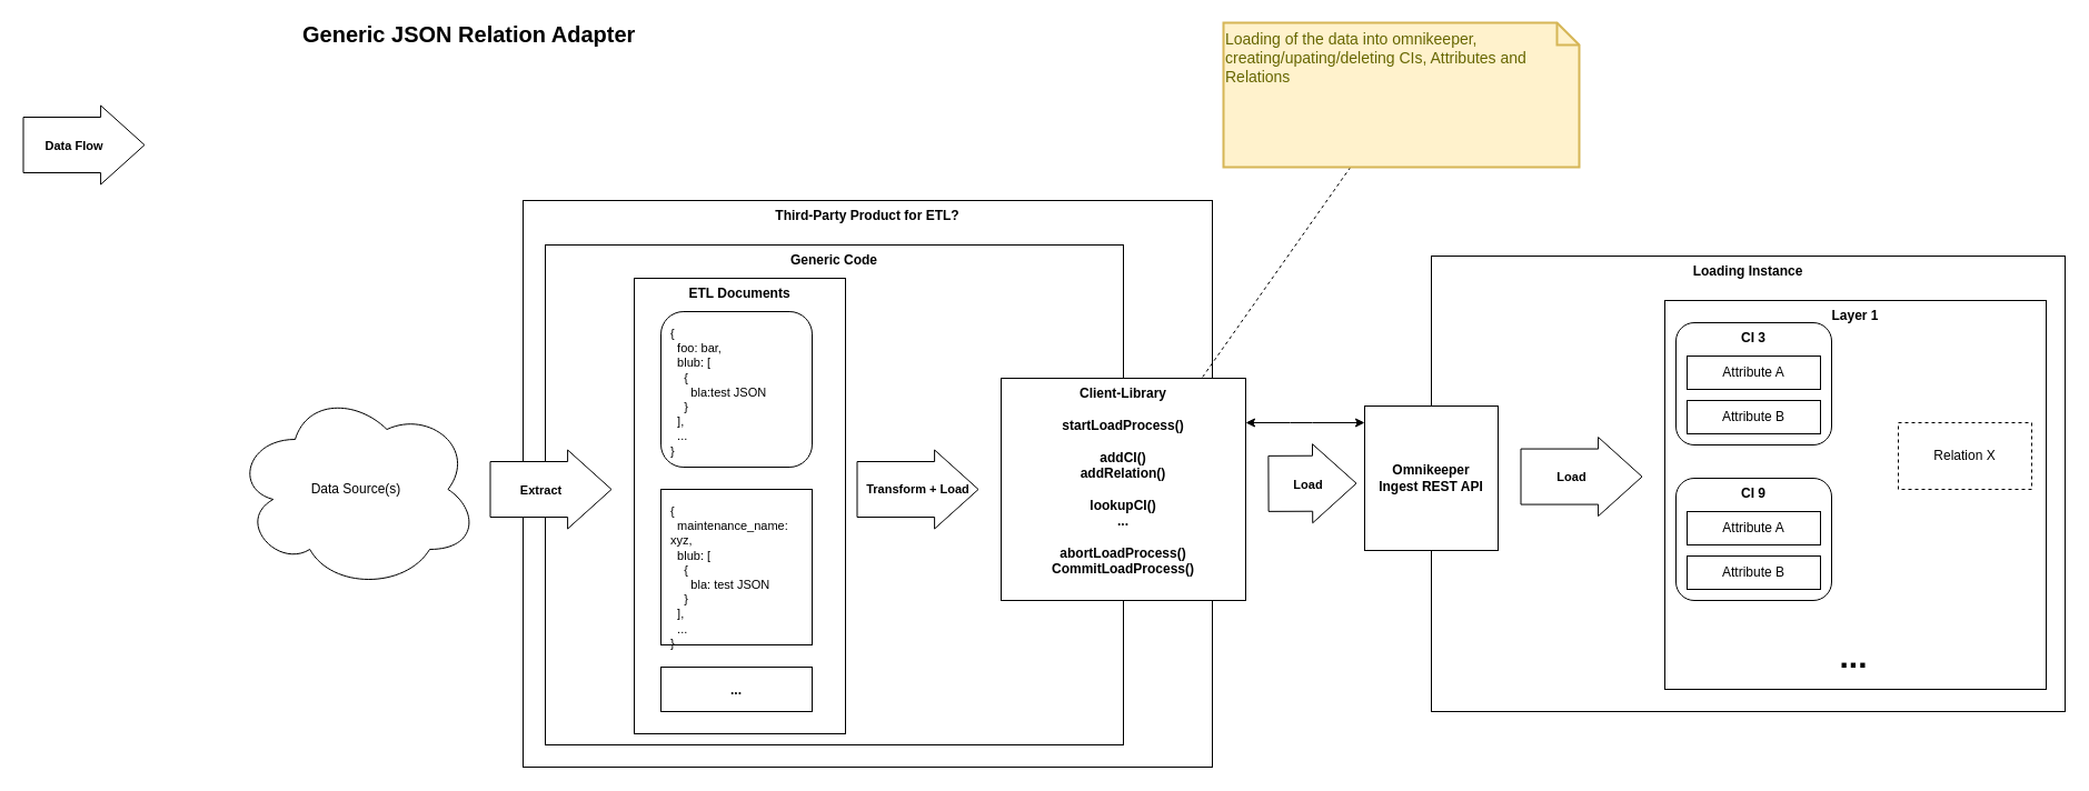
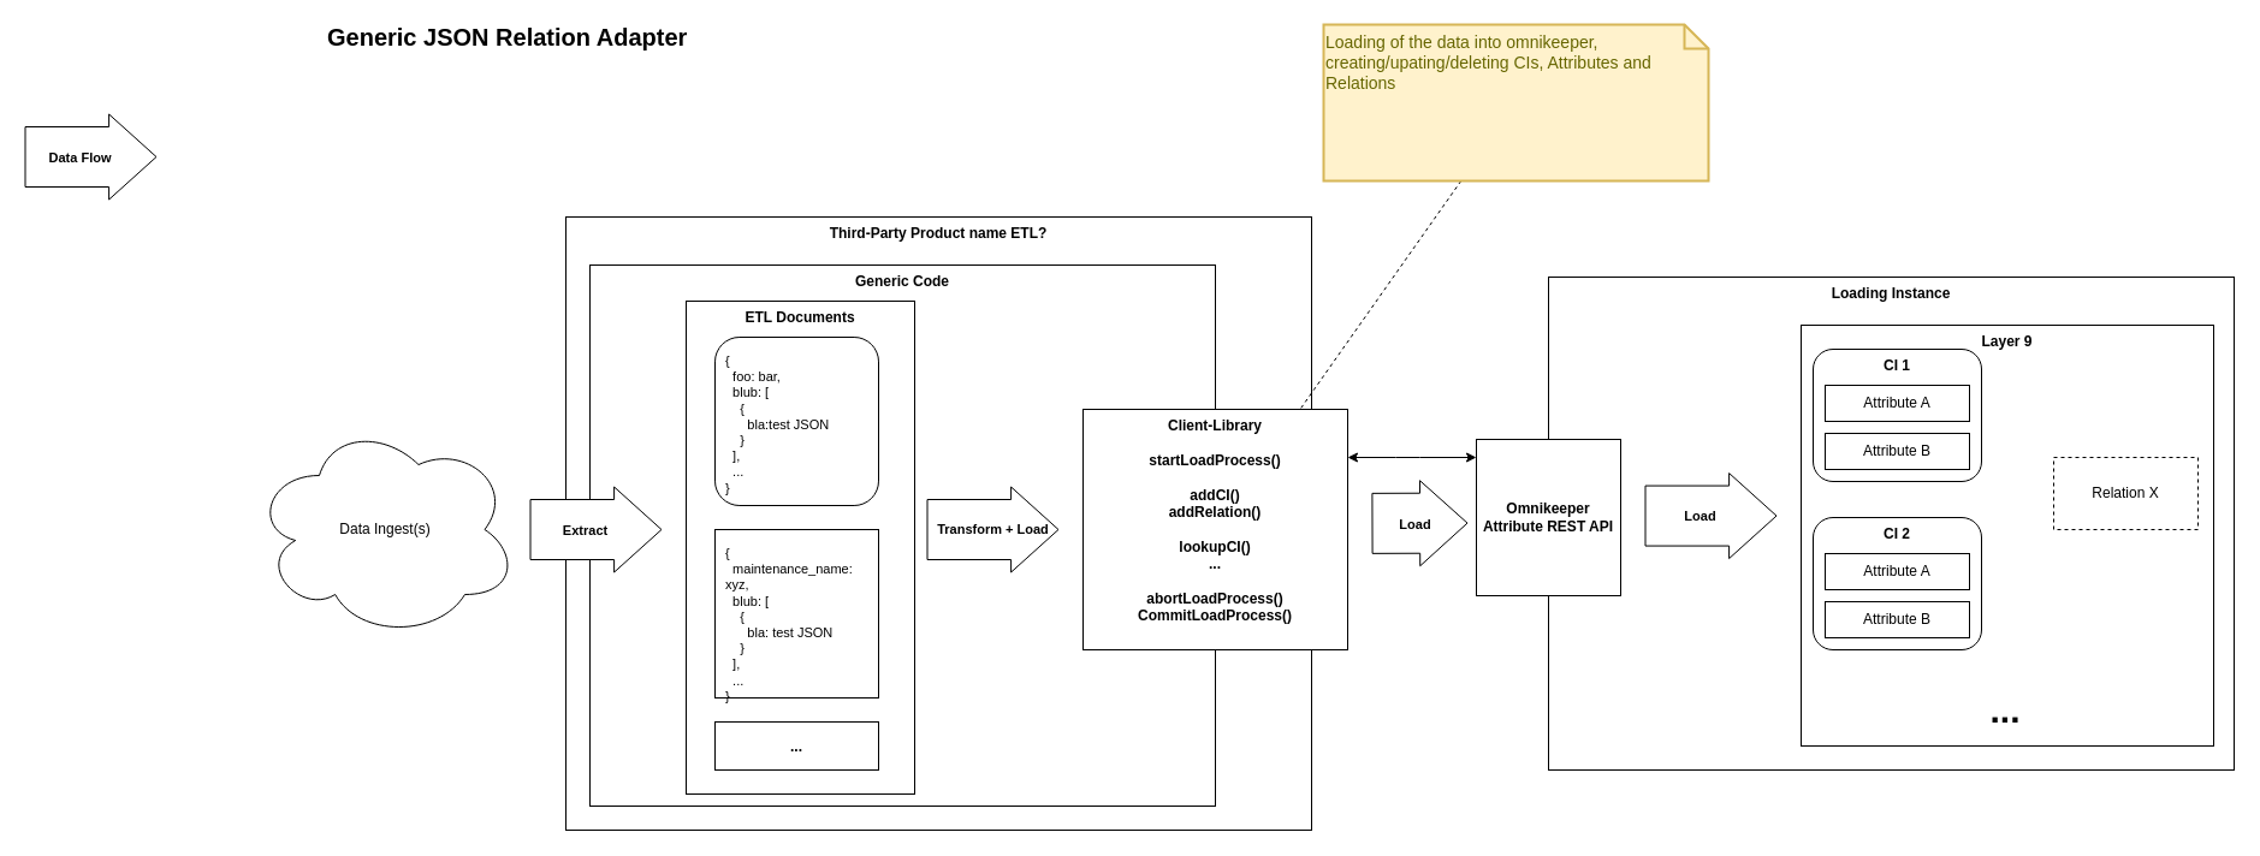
- <mxCell id="2" value="Third-Party Product for ETL?" style="rounded=0;whiteSpace=wrap;html=1;align=center;fontStyle=1;verticalAlign=top;" parent="1" vertex="1"><mxGeometry x="470" y="180" width="620" height="510" as="geometry" /></mxCell>
+ <mxCell id="2" value="Third-Party Product name ETL?" style="rounded=0;whiteSpace=wrap;html=1;align=center;fontStyle=1;verticalAlign=top;" parent="1" vertex="1"><mxGeometry x="470" y="180" width="620" height="510" as="geometry" /></mxCell>
- <mxCell id="5" value="Layer 1" style="rounded=0;whiteSpace=wrap;html=1;align=center;fontStyle=1;verticalAlign=top;" parent="1" vertex="1"><mxGeometry x="1497" y="270" width="343" height="350" as="geometry" /></mxCell>
+ <mxCell id="5" value="Layer 9" style="rounded=0;whiteSpace=wrap;html=1;align=center;fontStyle=1;verticalAlign=top;" parent="1" vertex="1"><mxGeometry x="1497" y="270" width="343" height="350" as="geometry" /></mxCell>
- <mxCell id="14" value="CI 3" style="rounded=1;whiteSpace=wrap;html=1;align=center;verticalAlign=top;fontStyle=1" parent="13" vertex="1"><mxGeometry width="140" height="110" as="geometry" /></mxCell>
+ <mxCell id="14" value="CI 1" style="rounded=1;whiteSpace=wrap;html=1;align=center;verticalAlign=top;fontStyle=1" parent="13" vertex="1"><mxGeometry width="140" height="110" as="geometry" /></mxCell>
- <mxCell id="27" value="&lt;b&gt;Omnikeeper&lt;br&gt;Ingest REST API&lt;/b&gt;" style="rounded=0;whiteSpace=wrap;html=1;align=center;" parent="1" vertex="1"><mxGeometry x="1227" y="365" width="120" height="130" as="geometry" /></mxCell>
+ <mxCell id="27" value="&lt;b&gt;Omnikeeper&lt;br&gt;Attribute REST API&lt;/b&gt;" style="rounded=0;whiteSpace=wrap;html=1;align=center;" parent="1" vertex="1"><mxGeometry x="1227" y="365" width="120" height="130" as="geometry" /></mxCell>
- <mxCell id="7" value="Data Source(s)" style="ellipse;shape=cloud;whiteSpace=wrap;html=1;" parent="1" vertex="1"><mxGeometry x="210" y="350" width="220" height="180" as="geometry" /></mxCell>
+ <mxCell id="7" value="Data Ingest(s)" style="ellipse;shape=cloud;whiteSpace=wrap;html=1;" parent="1" vertex="1"><mxGeometry x="210" y="350" width="220" height="180" as="geometry" /></mxCell>
- <mxCell id="18" value="CI 9" style="rounded=1;whiteSpace=wrap;html=1;align=center;verticalAlign=top;fontStyle=1" parent="17" vertex="1"><mxGeometry width="140" height="110" as="geometry" /></mxCell>
+ <mxCell id="18" value="CI 2" style="rounded=1;whiteSpace=wrap;html=1;align=center;verticalAlign=top;fontStyle=1" parent="17" vertex="1"><mxGeometry width="140" height="110" as="geometry" /></mxCell>
